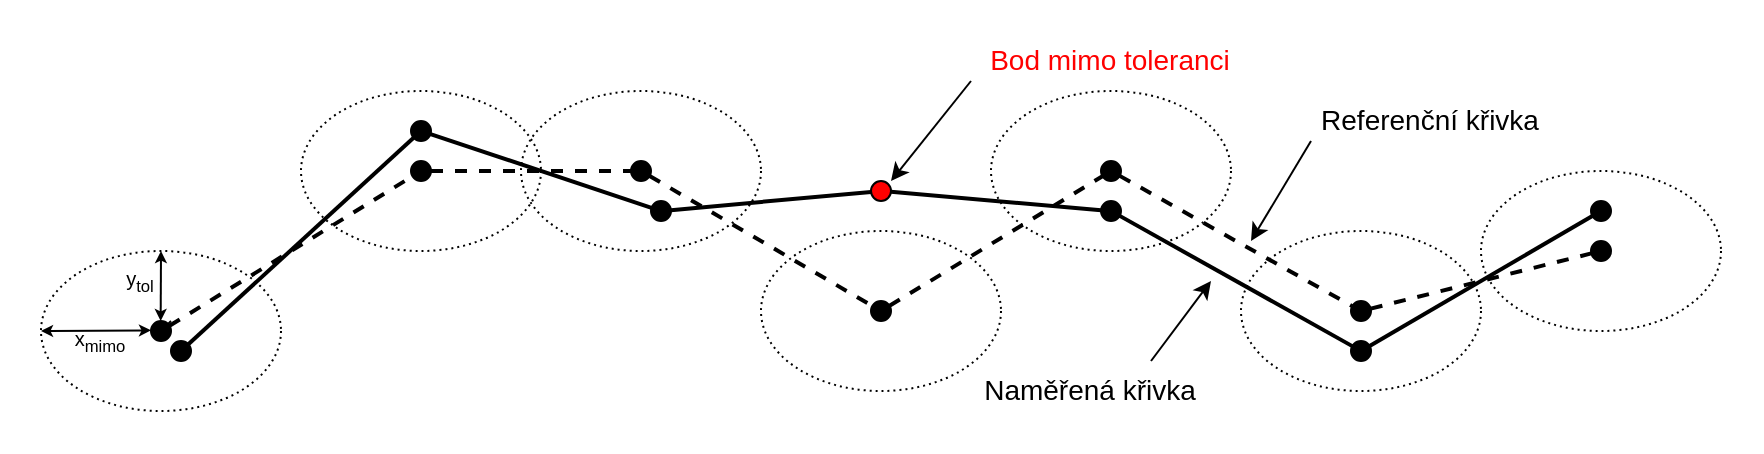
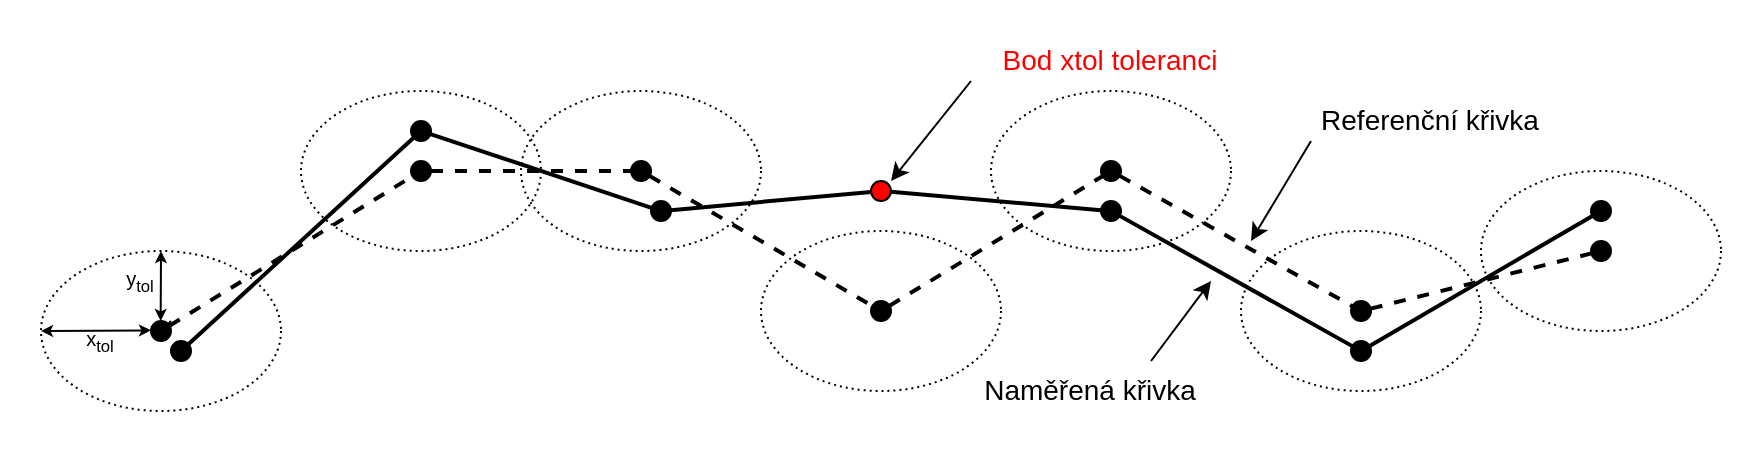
- <mxCell id="38" value="&lt;font color=&quot;#ff0000&quot;&gt;Bod mimo toleranci&lt;/font&gt;" style="text;html=1;strokeColor=none;fillColor=none;align=center;verticalAlign=middle;whiteSpace=wrap;rounded=0;dashed=1;dashPattern=1 2;fontSize=14;" vertex="1" parent="1"><mxGeometry x="485" y="20" width="140" height="20" as="geometry" /></mxCell>
+ <mxCell id="38" value="&lt;font color=&quot;#ff0000&quot;&gt;Bod xtol toleranci&lt;/font&gt;" style="text;html=1;strokeColor=none;fillColor=none;align=center;verticalAlign=middle;whiteSpace=wrap;rounded=0;dashed=1;dashPattern=1 2;fontSize=14;" vertex="1" parent="1"><mxGeometry x="485" y="20" width="140" height="20" as="geometry" /></mxCell>
- <mxCell id="45" value="&lt;font style=&quot;font-size: 10px&quot;&gt;x&lt;sub&gt;mimo&lt;/sub&gt;&lt;/font&gt;" style="text;html=1;strokeColor=none;fillColor=none;align=center;verticalAlign=middle;whiteSpace=wrap;rounded=0;dashed=1;dashPattern=1 2;fontSize=14;" vertex="1" parent="1"><mxGeometry x="25" y="165" width="50" height="5" as="geometry" /></mxCell>
+ <mxCell id="45" value="&lt;font style=&quot;font-size: 10px&quot;&gt;x&lt;sub&gt;tol&lt;/sub&gt;&lt;/font&gt;" style="text;html=1;strokeColor=none;fillColor=none;align=center;verticalAlign=middle;whiteSpace=wrap;rounded=0;dashed=1;dashPattern=1 2;fontSize=14;" vertex="1" parent="1"><mxGeometry x="25" y="165" width="50" height="5" as="geometry" /></mxCell>
